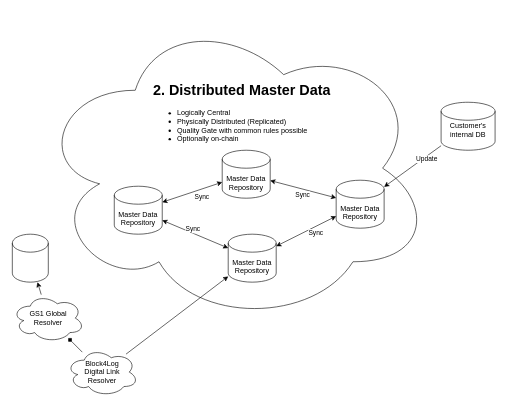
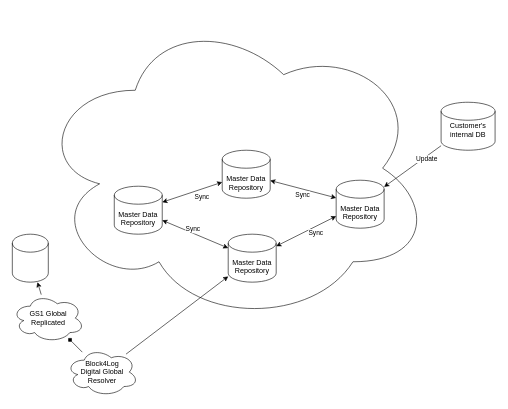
- <mxCell id="15" value="&lt;h1&gt;2. Distributed Master Data&lt;br&gt;&lt;/h1&gt;&lt;ul&gt;&lt;li&gt;Logically Central&lt;/li&gt;&lt;li&gt;Physically Distributed (Replicated)&lt;/li&gt;&lt;li&gt;Quality Gate with common rules possible&lt;/li&gt;&lt;li&gt;Optionally on-chain&lt;br&gt;&lt;/li&gt;&lt;/ul&gt;" style="text;html=1;strokeColor=none;fillColor=none;spacing=5;spacingTop=-20;whiteSpace=wrap;overflow=hidden;rounded=0;" parent="1" vertex="1"><mxGeometry x="250" y="130" width="365" height="120" as="geometry" /></mxCell>
- <mxCell id="19" value="GS1 Global&lt;br&gt;Resolver" style="ellipse;shape=cloud;whiteSpace=wrap;html=1;" vertex="1" parent="1"><mxGeometry y="490" width="120" height="80" as="geometry" x="20" /></mxCell>
+ <mxCell id="19" value="GS1 Global&lt;br&gt;Replicated" style="ellipse;shape=cloud;whiteSpace=wrap;html=1;" vertex="1" parent="1"><mxGeometry y="490" width="120" height="80" as="geometry" x="20" /></mxCell>
- <mxCell id="16" value="Block4Log&lt;br&gt;Digital Link&lt;br&gt;Resolver" style="ellipse;shape=cloud;whiteSpace=wrap;html=1;" vertex="1" parent="1"><mxGeometry x="110" y="580" width="120" height="80" as="geometry" /></mxCell>
+ <mxCell id="16" value="Block4Log&lt;br&gt;Digital Global&lt;br&gt;Resolver" style="ellipse;shape=cloud;whiteSpace=wrap;html=1;" vertex="1" parent="1"><mxGeometry x="110" y="580" width="120" height="80" as="geometry" /></mxCell>
